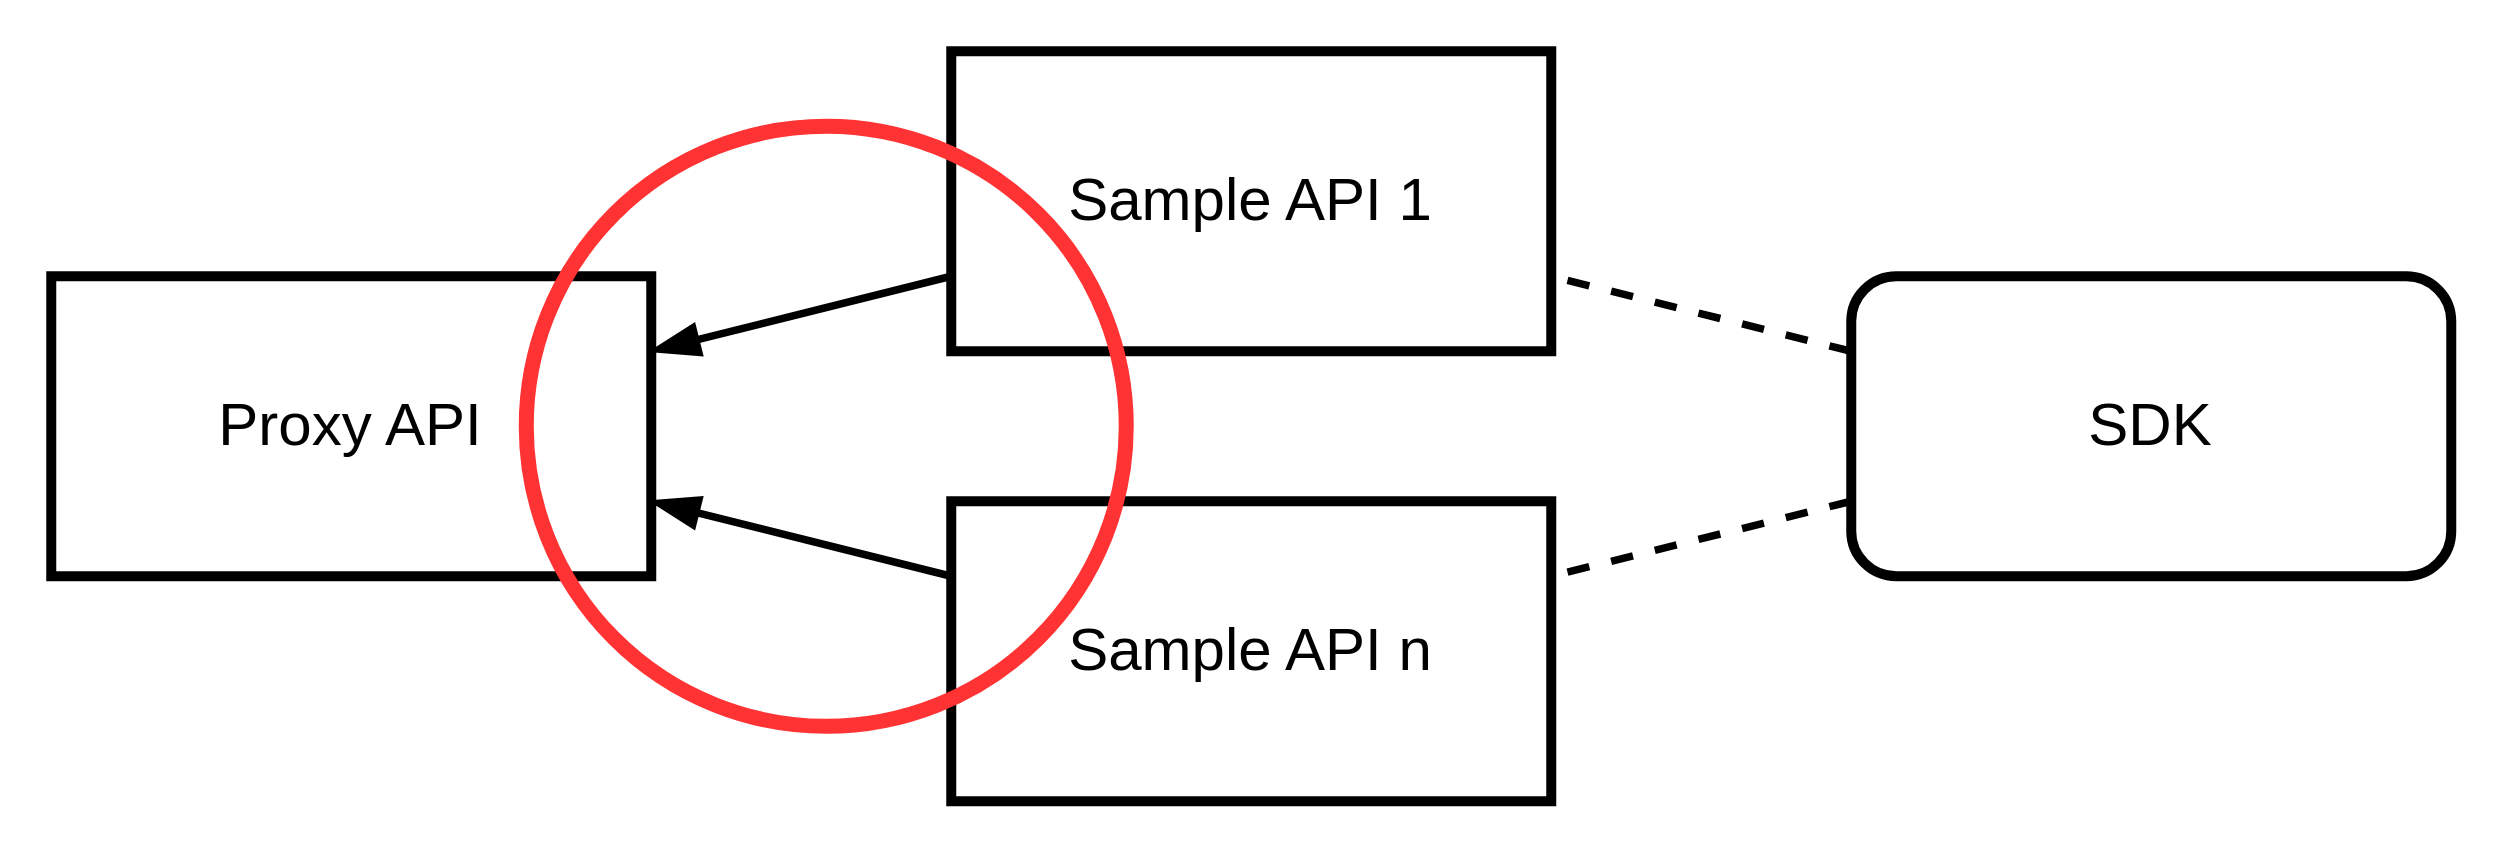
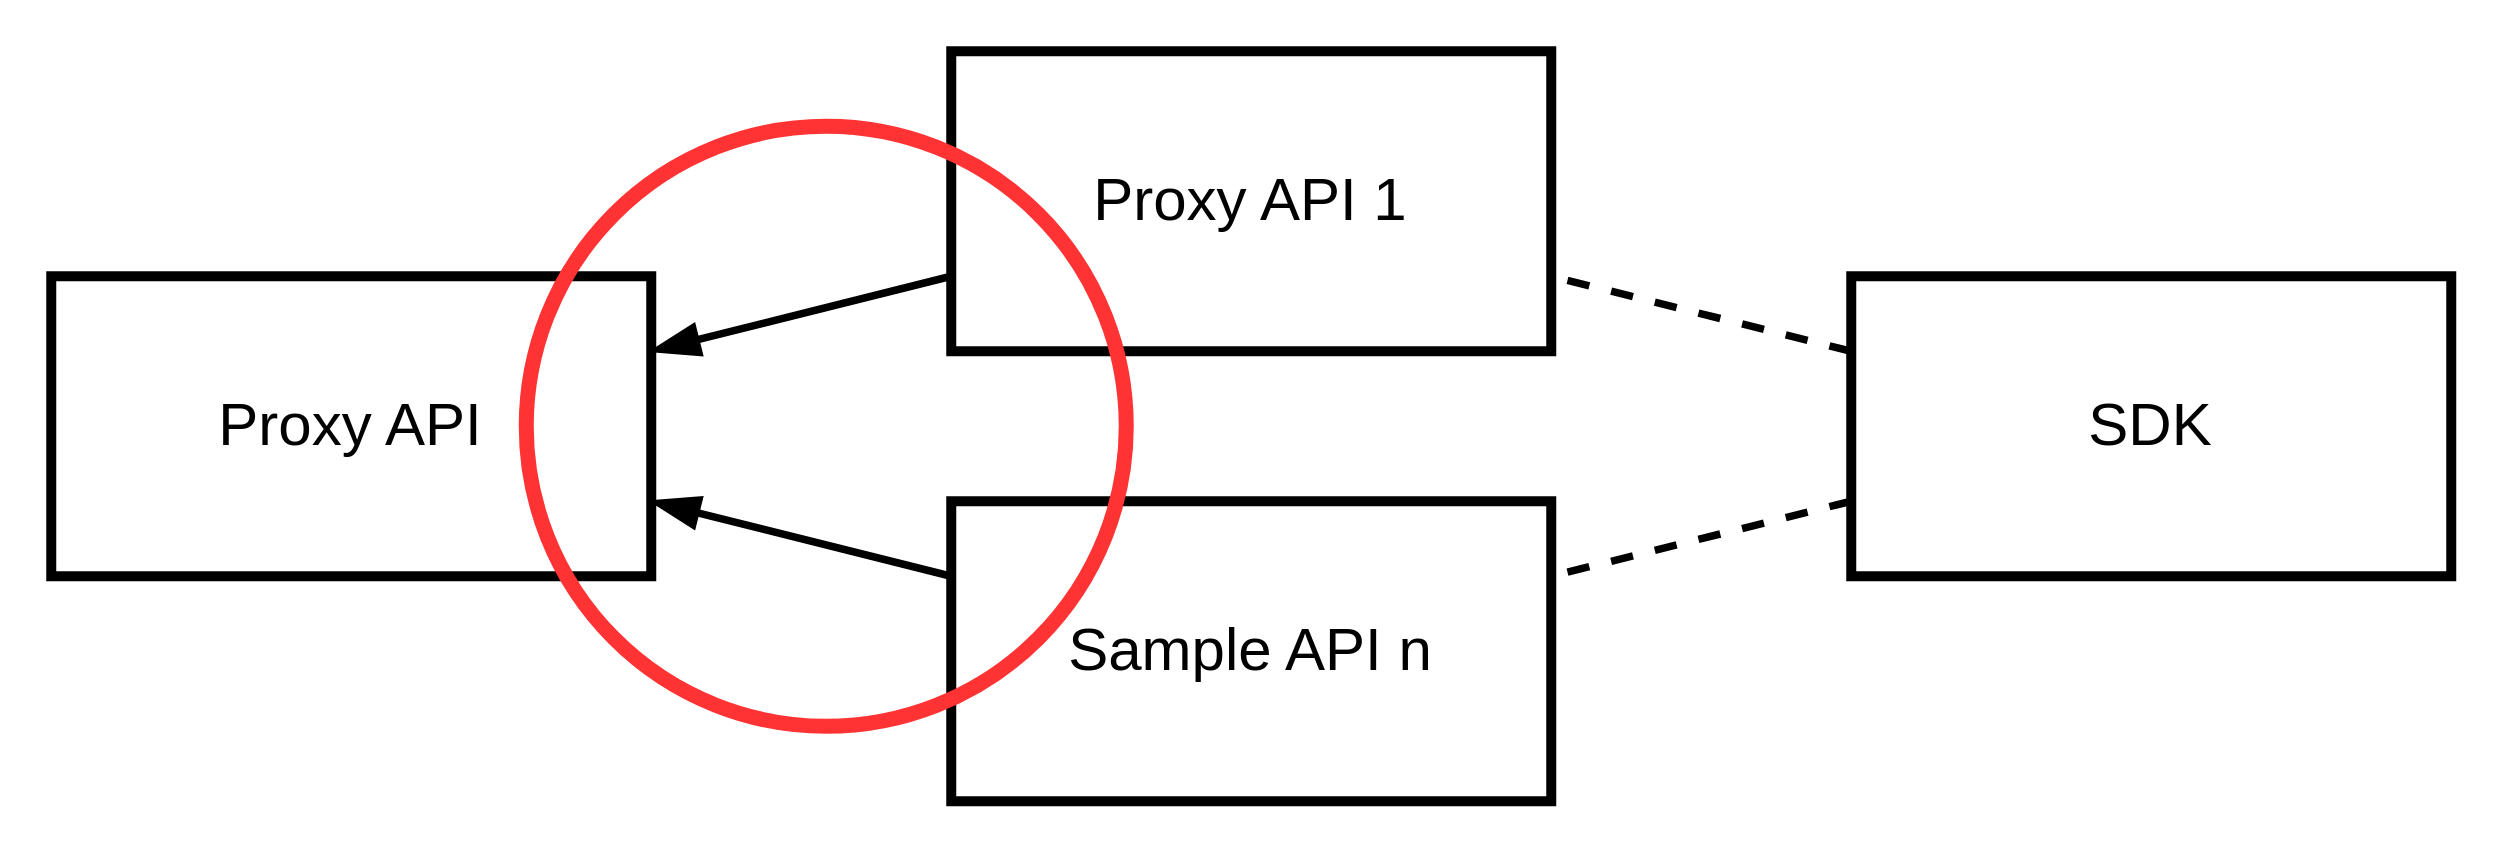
- <mxCell id="5" value="Sample API 1" style="rounded=0;whiteSpace=wrap;html=1;fillColor=none;fontSize=24;strokeWidth=4;" parent="1" vertex="1"><mxGeometry x="380" y="20" width="240" height="120" as="geometry" /></mxCell>
+ <mxCell id="5" value="Proxy API 1" style="rounded=0;whiteSpace=wrap;html=1;fillColor=none;fontSize=24;strokeWidth=4;" parent="1" vertex="1"><mxGeometry x="380" y="20" width="240" height="120" as="geometry" /></mxCell>
- <mxCell id="3" value="SDK" style="whiteSpace=wrap;html=1;fillColor=none;fontSize=24;strokeWidth=4;rounded=1;" parent="1" vertex="1"><mxGeometry x="740" y="110" width="240" height="120" as="geometry" /></mxCell>
+ <mxCell id="3" value="SDK" style="rounded=0;whiteSpace=wrap;html=1;fillColor=none;fontSize=24;strokeWidth=4;" parent="1" vertex="1"><mxGeometry x="740" y="110" width="240" height="120" as="geometry" /></mxCell>
